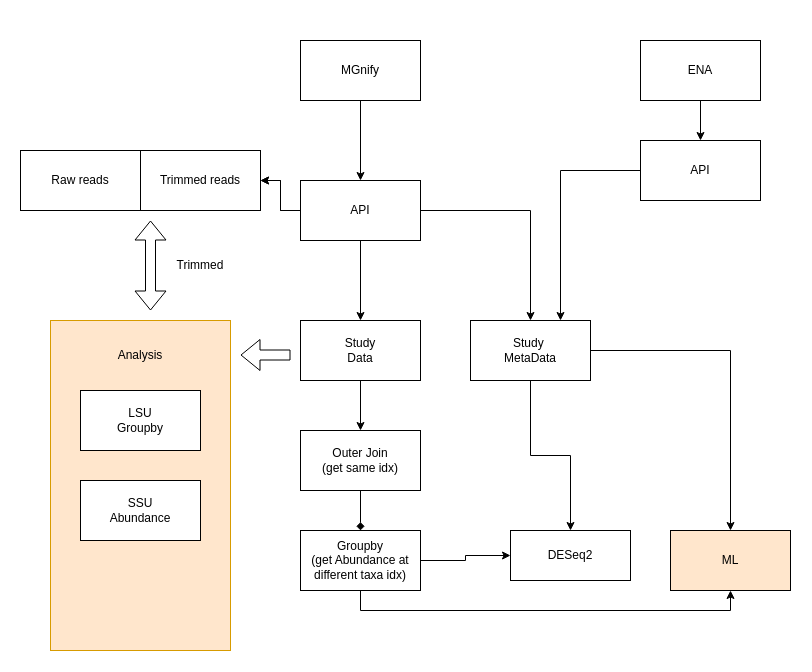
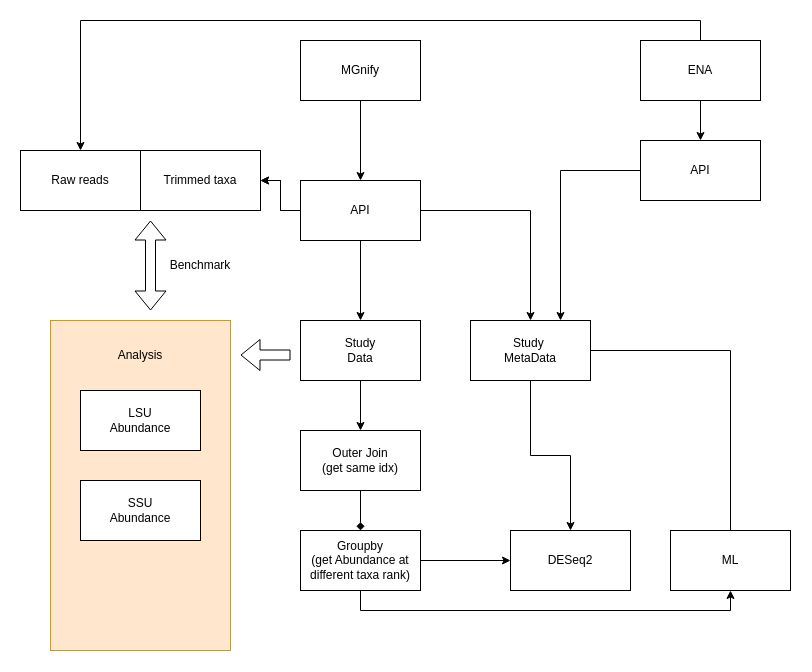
+ <mxCell id="17" style="edgeStyle=orthogonalEdgeStyle;rounded=0;orthogonalLoop=1;jettySize=auto;html=1;entryX=0.5;entryY=0;entryDx=0;entryDy=0;" edge="1" parent="1" source="18" target="27"><mxGeometry relative="1" as="geometry"><Array as="points"><mxPoint x="700" y="20" /><mxPoint x="80" y="20" /></Array></mxGeometry></mxCell>
- <mxCell id="29" value="Trimmed reads" style="rounded=0;whiteSpace=wrap;html=1;" vertex="1" parent="1"><mxGeometry x="140" y="150" width="120" height="60" as="geometry" /></mxCell>
+ <mxCell id="29" value="Trimmed taxa" style="rounded=0;whiteSpace=wrap;html=1;" vertex="1" parent="1"><mxGeometry x="140" y="150" width="120" height="60" as="geometry" /></mxCell>
- <mxCell id="32" value="Trimmed" style="text;html=1;strokeColor=none;fillColor=none;align=center;verticalAlign=middle;whiteSpace=wrap;rounded=0;" vertex="1" parent="1"><mxGeometry x="170" y="250" width="60" height="30" as="geometry" /></mxCell>
+ <mxCell id="32" value="Benchmark" style="text;html=1;strokeColor=none;fillColor=none;align=center;verticalAlign=middle;whiteSpace=wrap;rounded=0;" vertex="1" parent="1"><mxGeometry x="170" y="250" width="60" height="30" as="geometry" /></mxCell>
- <mxCell id="12" value="LSU&lt;br&gt;Groupby" style="whiteSpace=wrap;html=1;rounded=0;" vertex="1" parent="1"><mxGeometry x="80" y="390" width="120" height="60" as="geometry" /></mxCell>
+ <mxCell id="12" value="LSU&lt;br&gt;Abundance" style="whiteSpace=wrap;html=1;rounded=0;" vertex="1" parent="1"><mxGeometry x="80" y="390" width="120" height="60" as="geometry" /></mxCell>
- <mxCell id="14" style="edgeStyle=orthogonalEdgeStyle;rounded=0;orthogonalLoop=1;jettySize=auto;html=1;entryX=0.5;entryY=0;entryDx=0;entryDy=0;" edge="1" parent="1" source="15" target="33"><mxGeometry relative="1" as="geometry" /></mxCell>
+ <mxCell id="14" style="edgeStyle=orthogonalEdgeStyle;rounded=0;orthogonalLoop=1;jettySize=auto;html=1;entryX=0.5;entryY=0;entryDx=0;entryDy=0;endArrow=none;" edge="1" parent="1" source="15" target="33"><mxGeometry relative="1" as="geometry" /></mxCell>
- <mxCell id="34" value="DESeq2" style="rounded=0;whiteSpace=wrap;html=1;" vertex="1" parent="1"><mxGeometry x="510" y="530" width="120" height="50" as="geometry" /></mxCell>
+ <mxCell id="34" value="DESeq2" style="rounded=0;whiteSpace=wrap;html=1;" vertex="1" parent="1"><mxGeometry x="510" y="530" width="120" height="60" as="geometry" /></mxCell>
- <mxCell id="26" value="Groupby&lt;br&gt;(get Abundance at different taxa idx)" style="whiteSpace=wrap;html=1;rounded=0;" vertex="1" parent="1"><mxGeometry x="300" y="530" width="120" height="60" as="geometry" /></mxCell>
+ <mxCell id="26" value="Groupby&lt;br&gt;(get Abundance at different taxa rank)" style="whiteSpace=wrap;html=1;rounded=0;" vertex="1" parent="1"><mxGeometry x="300" y="530" width="120" height="60" as="geometry" /></mxCell>
- <mxCell id="33" value="ML" style="rounded=0;whiteSpace=wrap;html=1;fillColor=#ffe6cc;" vertex="1" parent="1"><mxGeometry x="670" y="530" width="120" height="60" as="geometry" /></mxCell>
+ <mxCell id="33" value="ML" style="rounded=0;whiteSpace=wrap;html=1;" vertex="1" parent="1"><mxGeometry x="670" y="530" width="120" height="60" as="geometry" /></mxCell>
